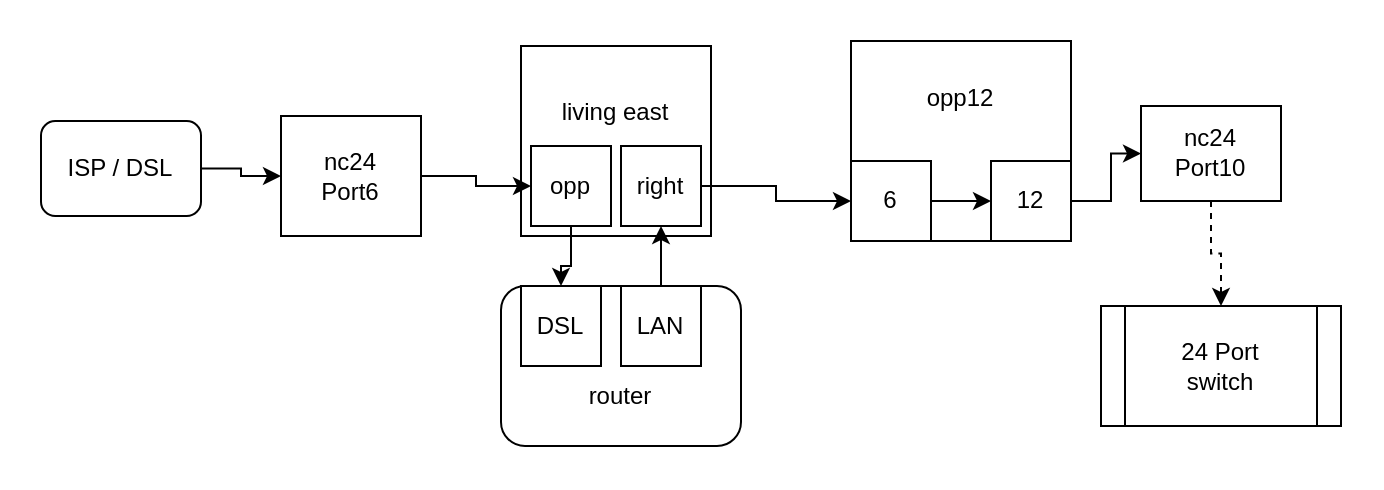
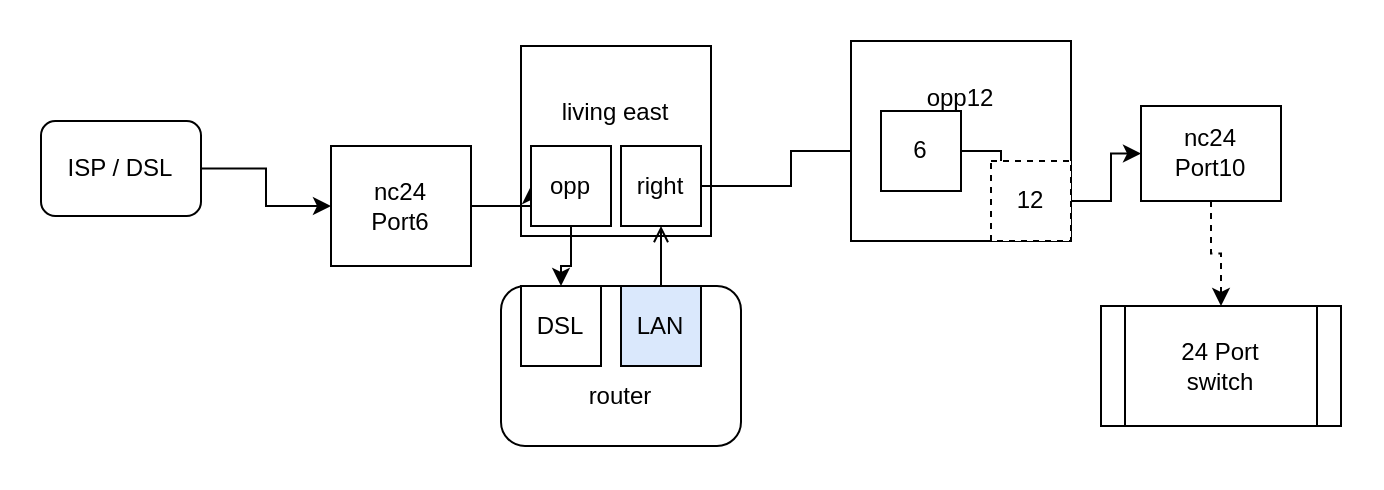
- <mxCell id="6" value="nc24&lt;br&gt;Port6" style="rounded=0;whiteSpace=wrap;html=1;" vertex="1" parent="1"><mxGeometry x="140" y="57.5" width="70" height="60" as="geometry" /></mxCell>
+ <mxCell id="6" value="nc24&lt;br&gt;Port6" style="rounded=0;whiteSpace=wrap;html=1;" vertex="1" parent="1"><mxGeometry x="165" y="72.5" width="70" height="60" as="geometry" /></mxCell>
- <mxCell id="17" value="6" style="rounded=0;whiteSpace=wrap;html=1;" vertex="1" parent="1"><mxGeometry x="425" y="80" width="40" height="40" as="geometry" /></mxCell>
+ <mxCell id="17" value="6" style="rounded=0;whiteSpace=wrap;html=1;" vertex="1" parent="1"><mxGeometry x="440" y="55" width="40" height="40" as="geometry" /></mxCell>
- <mxCell id="19" value="12" style="rounded=0;whiteSpace=wrap;html=1;" vertex="1" parent="1"><mxGeometry x="495" y="80" width="40" height="40" as="geometry" /></mxCell>
+ <mxCell id="19" value="12" style="rounded=0;whiteSpace=wrap;html=1;dashed=1;" vertex="1" parent="1"><mxGeometry x="495" y="80" width="40" height="40" as="geometry" /></mxCell>
- <mxCell id="13" value="" style="edgeStyle=orthogonalEdgeStyle;rounded=0;orthogonalLoop=1;jettySize=auto;html=1;" edge="1" parent="1" source="14" target="10"><mxGeometry relative="1" as="geometry"><Array as="points" /></mxGeometry></mxCell>
+ <mxCell id="13" value="" style="edgeStyle=orthogonalEdgeStyle;rounded=0;orthogonalLoop=1;jettySize=auto;html=1;endArrow=open;" edge="1" parent="1" source="14" target="10"><mxGeometry relative="1" as="geometry"><Array as="points" /></mxGeometry></mxCell>
- <mxCell id="14" value="LAN" style="rounded=0;whiteSpace=wrap;html=1;" vertex="1" parent="1"><mxGeometry x="310" y="142.5" width="40" height="40" as="geometry" /></mxCell>
+ <mxCell id="14" value="LAN" style="rounded=0;whiteSpace=wrap;html=1;fillColor=#dae8fc;" vertex="1" parent="1"><mxGeometry x="310" y="142.5" width="40" height="40" as="geometry" /></mxCell>
